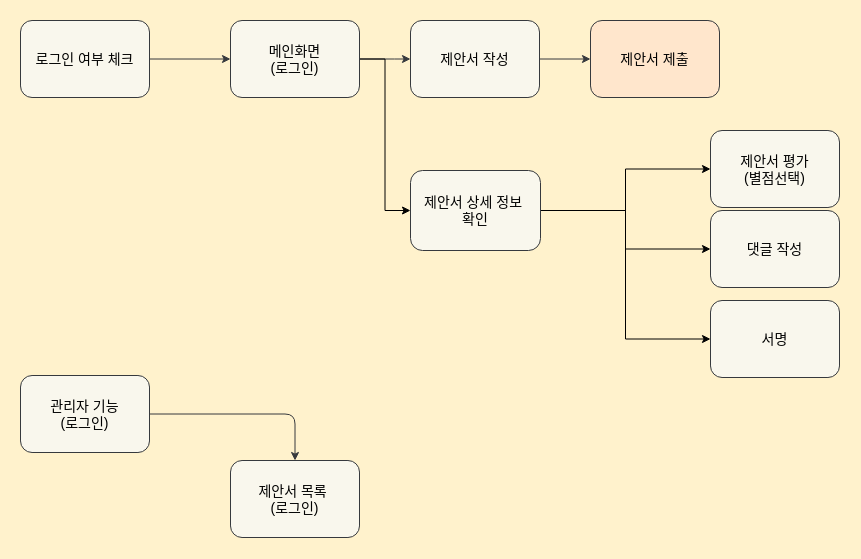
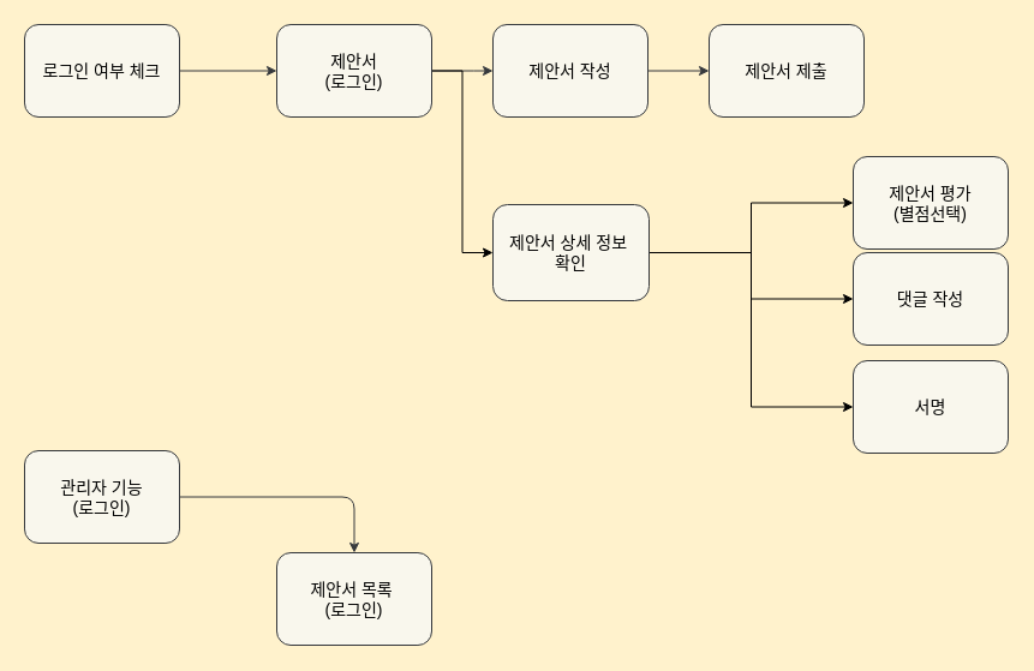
- <mxCell id="6" value="제안서 제출" style="rounded=1;whiteSpace=wrap;html=1;labelBackgroundColor=none;fontSize=14;fillColor=#ffe6cc;strokeColor=#36393d;" vertex="1" parent="1"><mxGeometry x="590" y="20" width="129" height="77" as="geometry" /></mxCell>
+ <mxCell id="6" value="제안서 제출" style="rounded=1;whiteSpace=wrap;html=1;labelBackgroundColor=none;fontSize=14;fillColor=#f9f7ed;strokeColor=#36393d;" vertex="1" parent="1"><mxGeometry x="590" y="20" width="129" height="77" as="geometry" /></mxCell>
- <mxCell id="9" value="메인화면&lt;div style=&quot;font-size: 14px;&quot;&gt;(로그인)&lt;/div&gt;" style="rounded=1;whiteSpace=wrap;html=1;labelBackgroundColor=none;fontSize=14;fillColor=#f9f7ed;strokeColor=#36393d;" vertex="1" parent="1"><mxGeometry x="230" y="20" width="129" height="77" as="geometry" /></mxCell>
+ <mxCell id="9" value="제안서&lt;div style=&quot;font-size: 14px;&quot;&gt;(로그인)&lt;/div&gt;" style="rounded=1;whiteSpace=wrap;html=1;labelBackgroundColor=none;fontSize=14;fillColor=#f9f7ed;strokeColor=#36393d;" vertex="1" parent="1"><mxGeometry x="230" y="20" width="129" height="77" as="geometry" /></mxCell>
